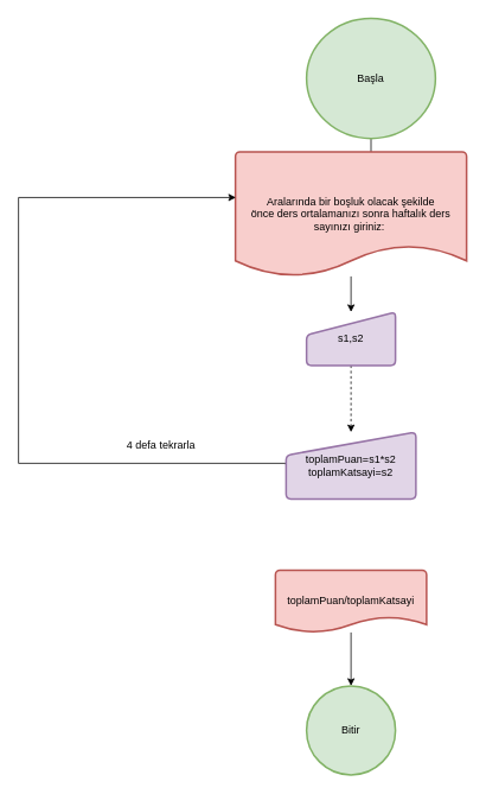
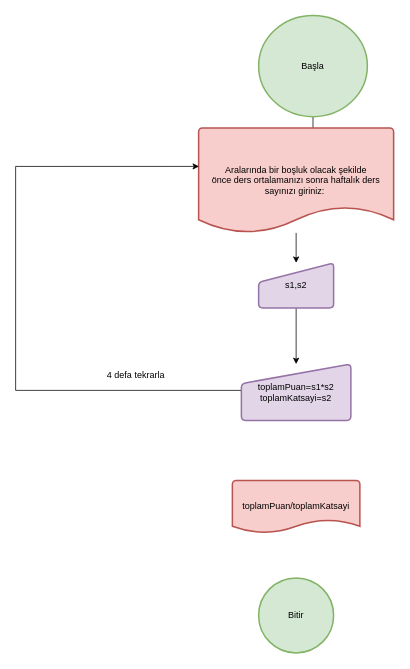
- <mxCell id="6" value="" style="edgeStyle=orthogonalEdgeStyle;rounded=0;orthogonalLoop=1;jettySize=auto;html=1;dashed=1;" parent="1" source="7" target="9" edge="1"><mxGeometry relative="1" as="geometry" /></mxCell>
+ <mxCell id="6" value="" style="edgeStyle=orthogonalEdgeStyle;rounded=0;orthogonalLoop=1;jettySize=auto;html=1;" parent="1" source="7" target="9" edge="1"><mxGeometry relative="1" as="geometry" /></mxCell>
- <mxCell id="11" value="" style="edgeStyle=orthogonalEdgeStyle;rounded=0;orthogonalLoop=1;jettySize=auto;html=1;" parent="1" source="12" target="13" edge="1"><mxGeometry relative="1" as="geometry" /></mxCell>
